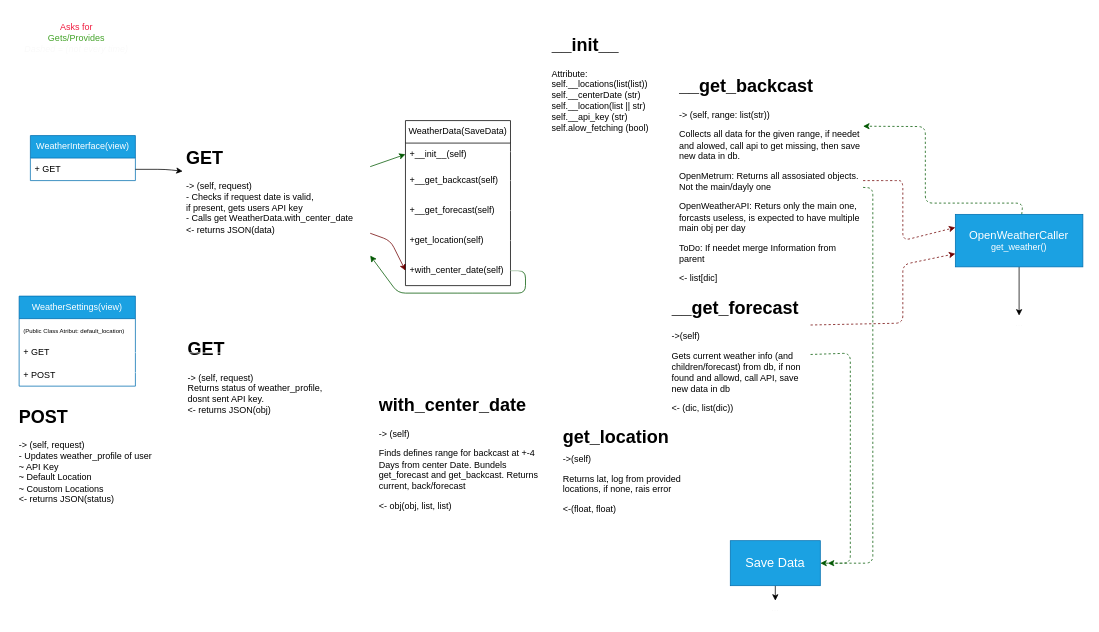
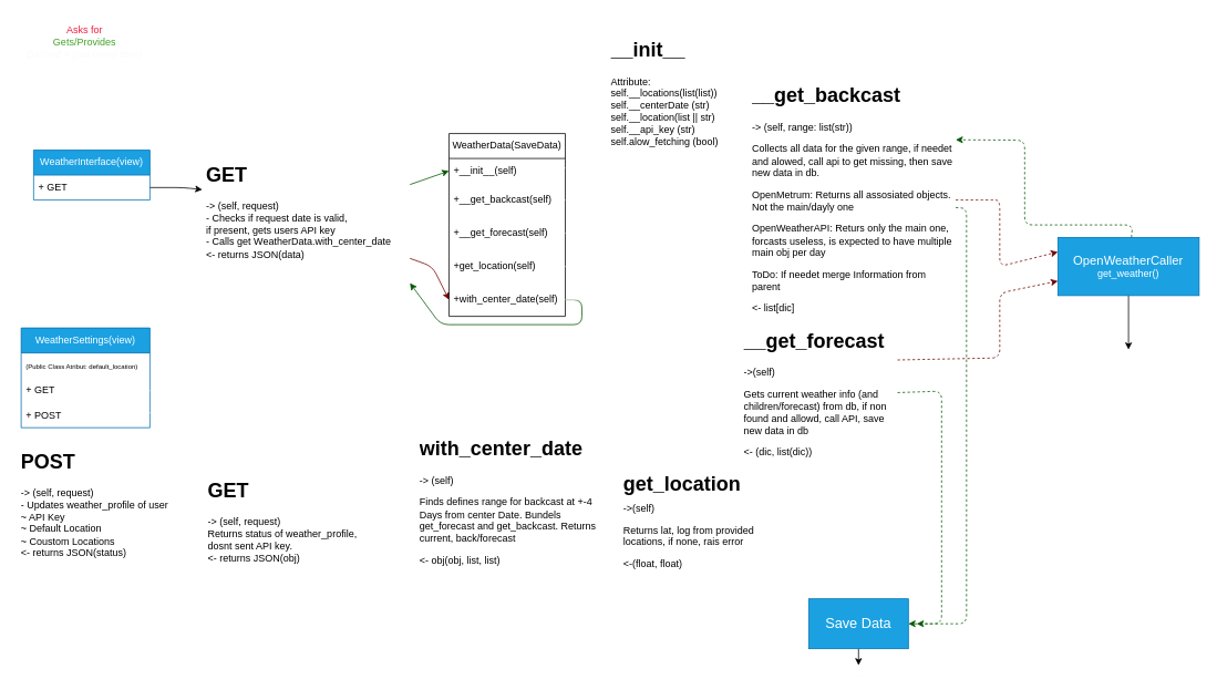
- <mxCell id="35" value="&lt;h1&gt;&lt;span style=&quot;background-color: initial;&quot;&gt;GET&lt;/span&gt;&lt;br&gt;&lt;/h1&gt;&lt;div&gt;&lt;div&gt;-&amp;gt; (self, request)&lt;/div&gt;&lt;/div&gt;&lt;div&gt;Returns status of weather_profile, dosnt sent API key.&lt;/div&gt;&lt;div&gt;&amp;lt;- returns JSON(obj)&lt;/div&gt;" style="text;html=1;strokeColor=none;fillColor=none;spacing=5;spacingTop=-20;whiteSpace=wrap;overflow=hidden;rounded=0;" parent="1" vertex="1"><mxGeometry x="245" y="445" width="200" height="150" as="geometry" /></mxCell>
+ <mxCell id="35" value="&lt;h1&gt;&lt;span style=&quot;background-color: initial;&quot;&gt;GET&lt;/span&gt;&lt;br&gt;&lt;/h1&gt;&lt;div&gt;&lt;div&gt;-&amp;gt; (self, request)&lt;/div&gt;&lt;/div&gt;&lt;div&gt;Returns status of weather_profile, dosnt sent API key.&lt;/div&gt;&lt;div&gt;&amp;lt;- returns JSON(obj)&lt;/div&gt;" style="text;html=1;strokeColor=none;fillColor=none;spacing=5;spacingTop=-20;whiteSpace=wrap;overflow=hidden;rounded=0;" parent="1" vertex="1"><mxGeometry x="245" y="570" width="200" height="150" as="geometry" /></mxCell>
